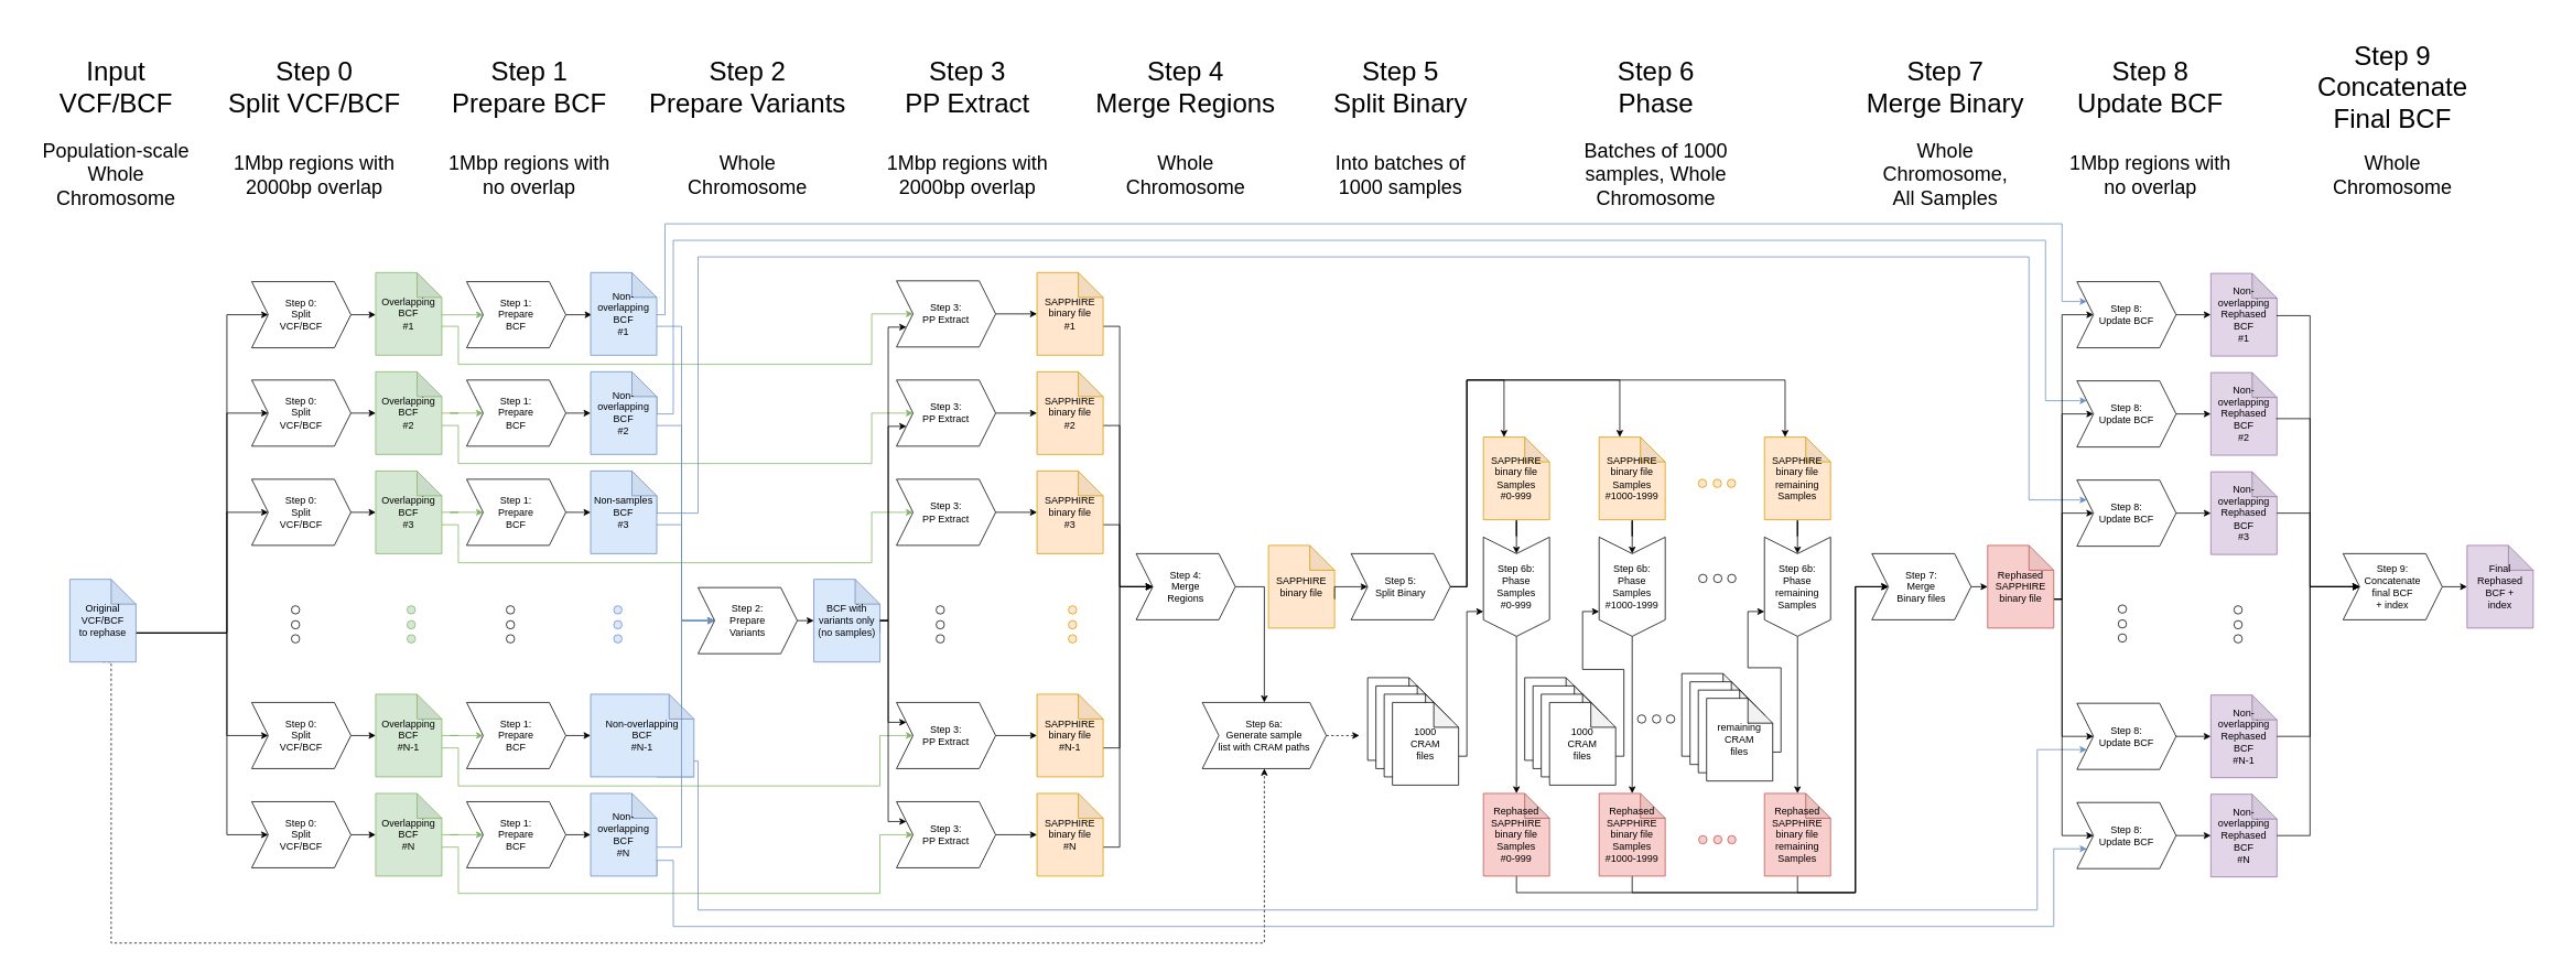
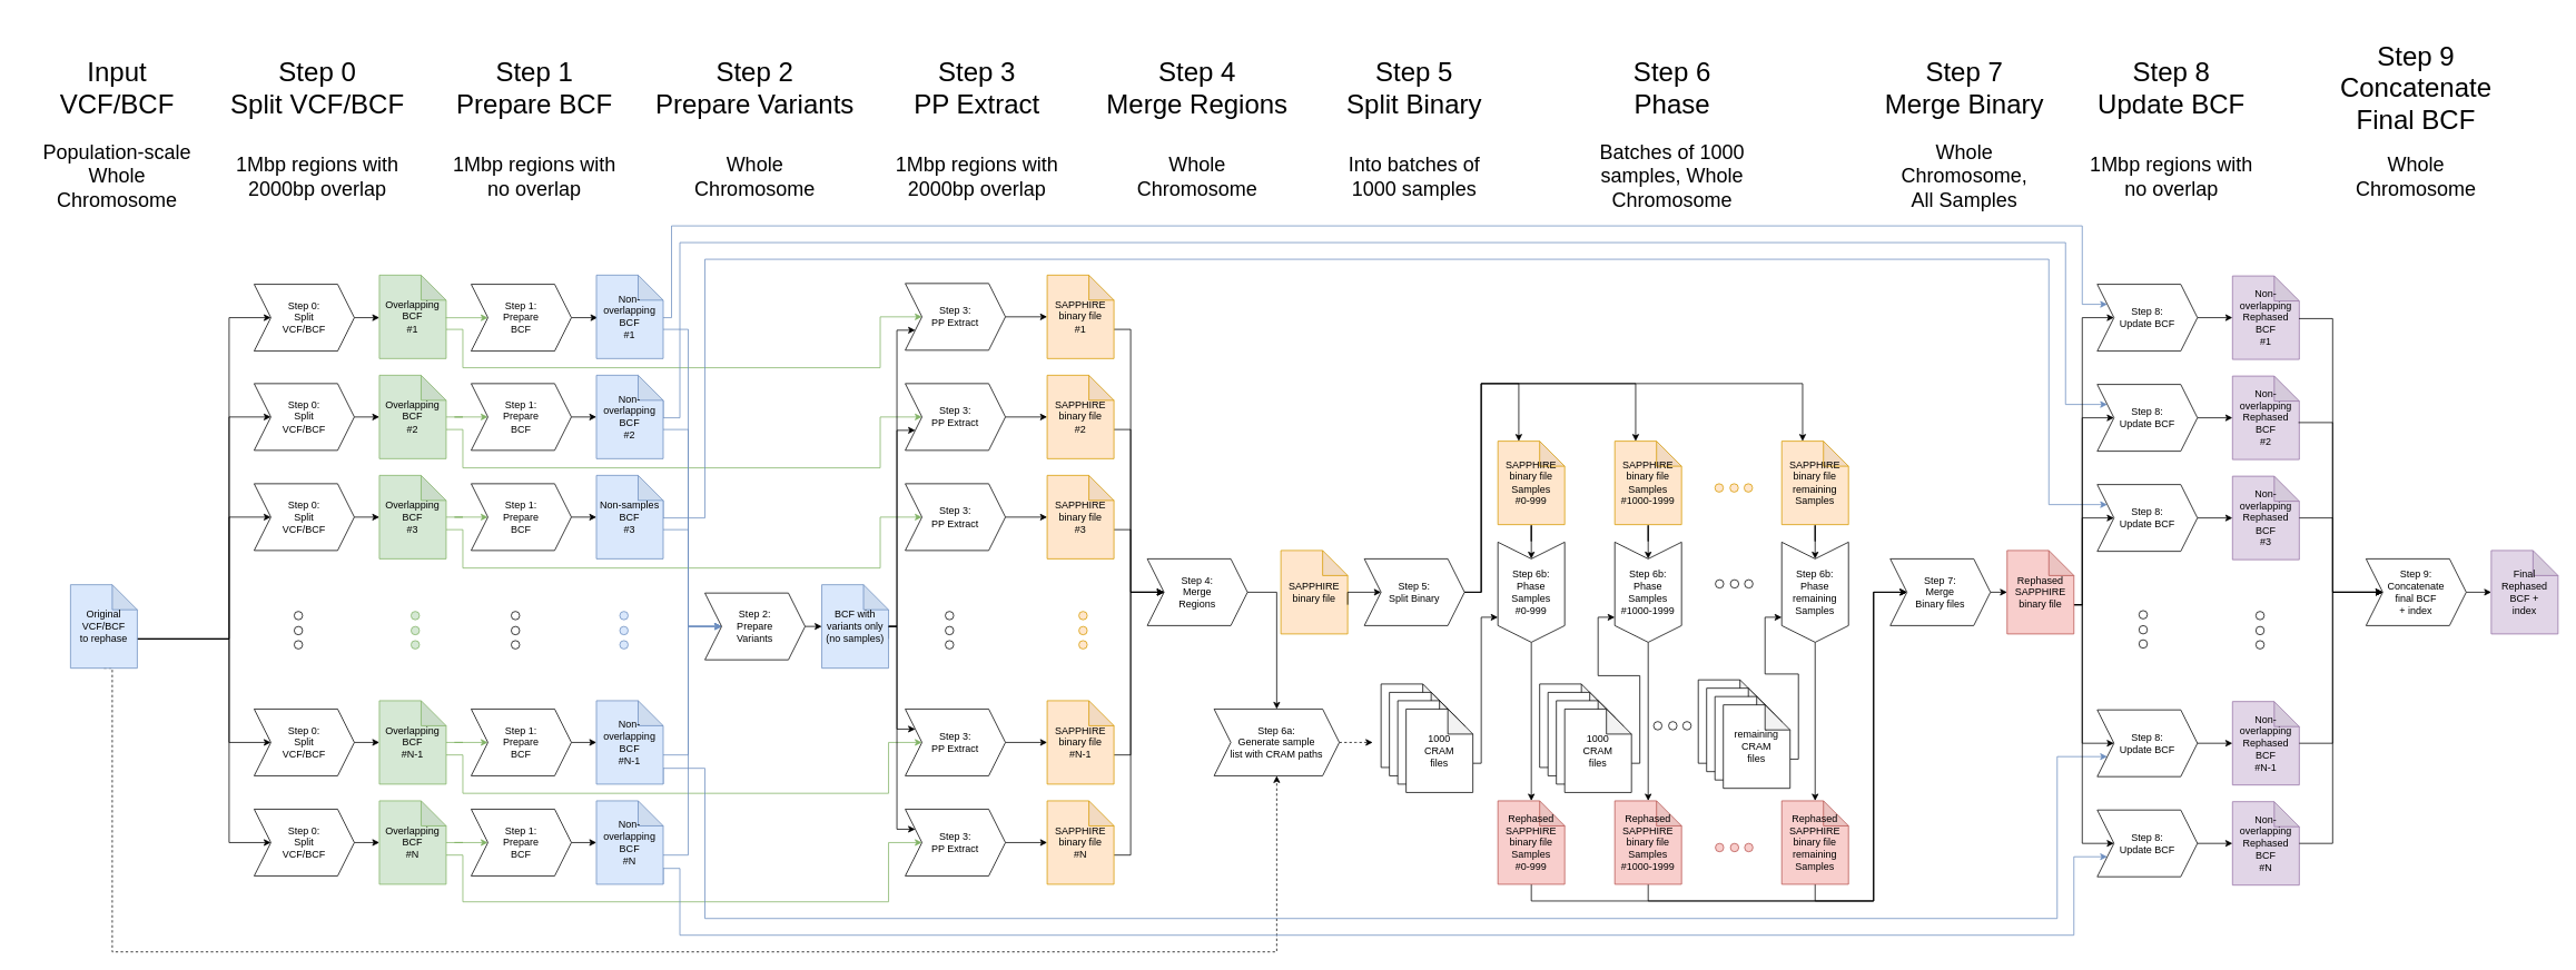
- <mxCell id="43" value="&lt;span&gt;Non-overlapping&lt;/span&gt;&lt;br&gt;&lt;span&gt;BCF&lt;br&gt;#N-1&lt;br&gt;&lt;/span&gt;" style="shape=note;whiteSpace=wrap;html=1;backgroundOutline=1;darkOpacity=0.05;fillColor=#dae8fc;strokeColor=#6c8ebf;" vertex="1" parent="1"><mxGeometry x="714" y="839" width="125" height="100" as="geometry" /></mxCell>
+ <mxCell id="43" value="&lt;span&gt;Non-overlapping&lt;/span&gt;&lt;br&gt;&lt;span&gt;BCF&lt;br&gt;#N-1&lt;br&gt;&lt;/span&gt;" style="shape=note;whiteSpace=wrap;html=1;backgroundOutline=1;darkOpacity=0.05;fillColor=#dae8fc;strokeColor=#6c8ebf;" vertex="1" parent="1"><mxGeometry x="714" y="839" width="80" height="100" as="geometry" /></mxCell>
